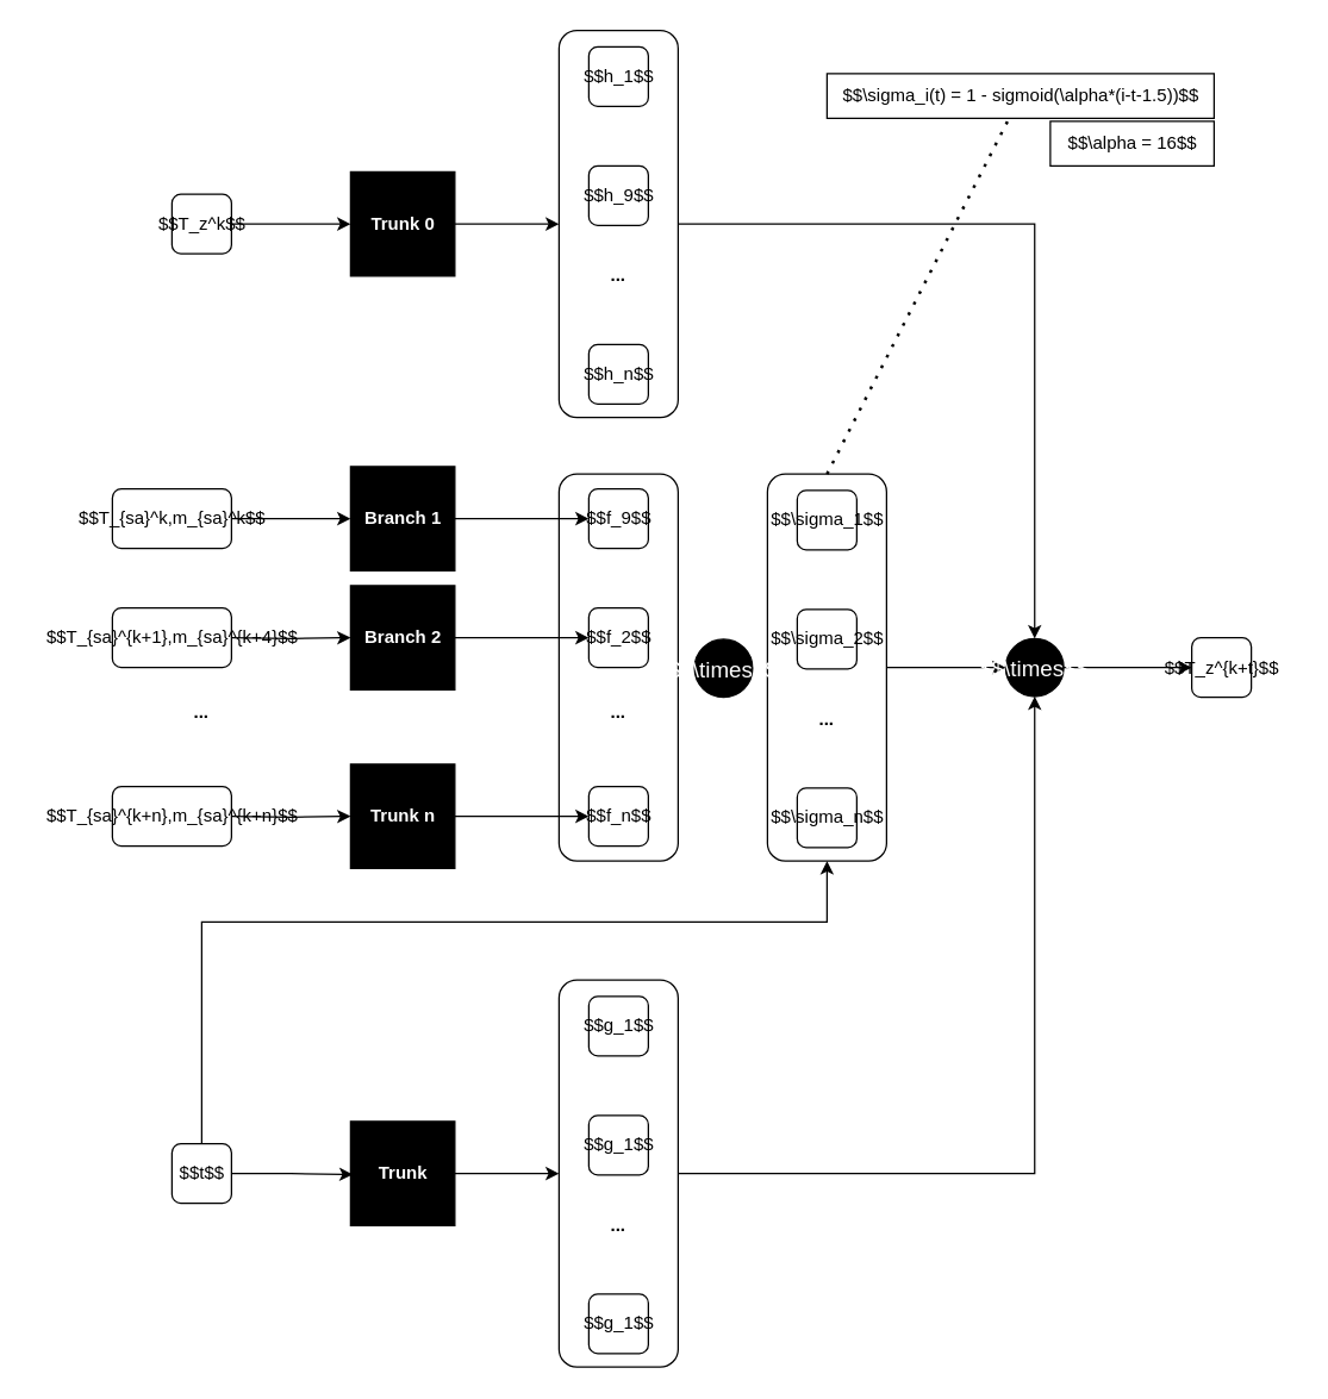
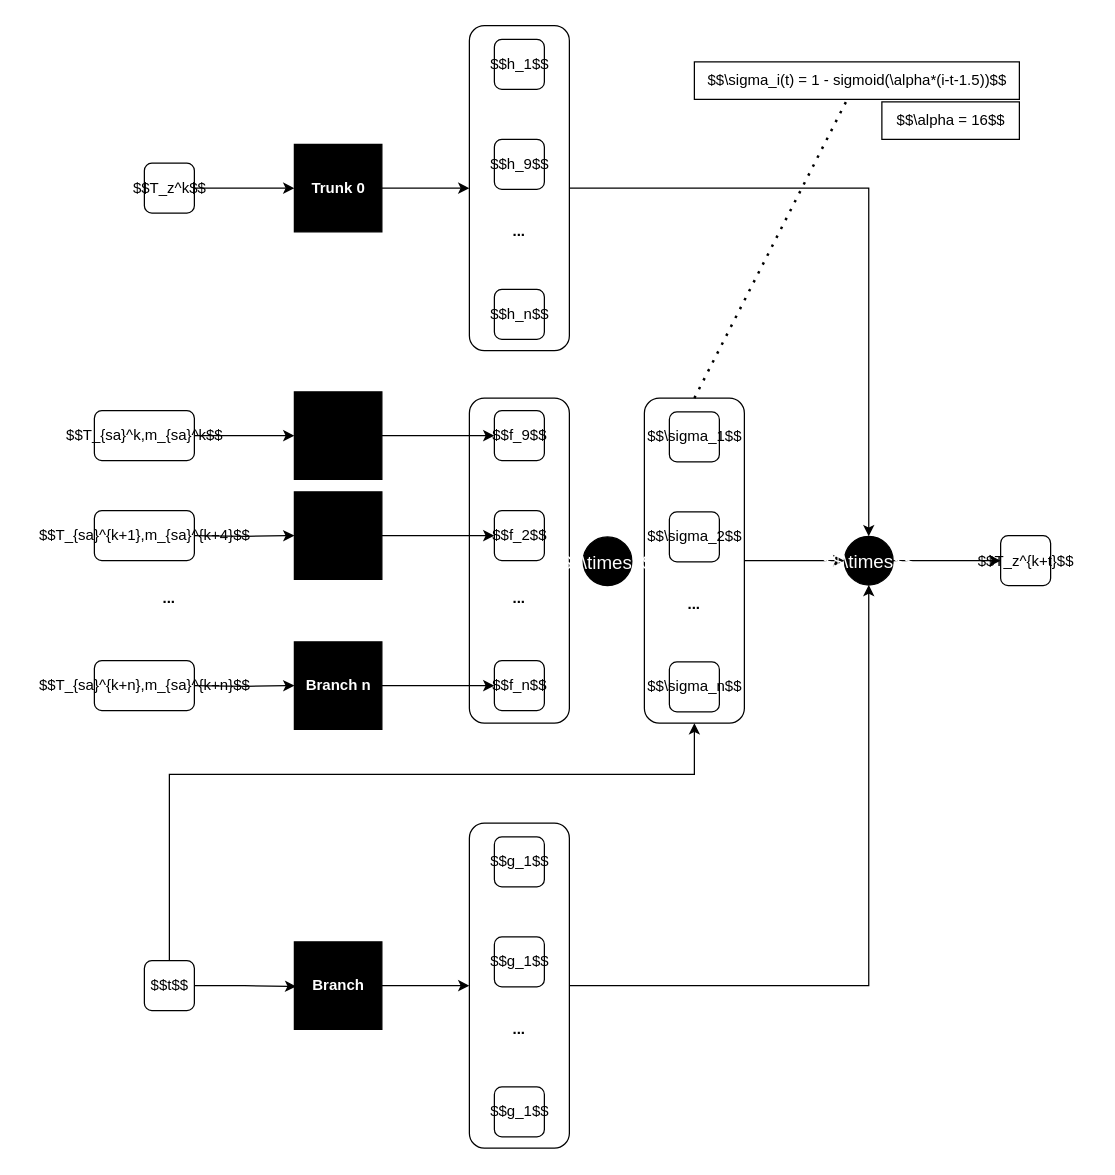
- <mxCell id="19" value="&lt;font color=&quot;#ffffff&quot;&gt;&lt;b&gt;Branch 1&lt;/b&gt;&lt;/font&gt;" style="text;html=1;resizable=0;autosize=1;align=center;verticalAlign=middle;points=[];fillColor=none;strokeColor=none;rounded=0;" parent="1" vertex="1"><mxGeometry x="235" y="333" width="70" height="30" as="geometry" /></mxCell>
- <mxCell id="22" value="&lt;font color=&quot;#ffffff&quot;&gt;&lt;b&gt;Branch 2&lt;/b&gt;&lt;/font&gt;" style="text;html=1;resizable=0;autosize=1;align=center;verticalAlign=middle;points=[];fillColor=none;strokeColor=none;rounded=0;" parent="1" vertex="1"><mxGeometry x="235" y="413" width="70" height="30" as="geometry" /></mxCell>
- <mxCell id="25" value="&lt;font color=&quot;#ffffff&quot;&gt;&lt;b&gt;Trunk n&lt;/b&gt;&lt;/font&gt;" style="text;html=1;resizable=0;autosize=1;align=center;verticalAlign=middle;points=[];fillColor=none;strokeColor=none;rounded=0;" parent="1" vertex="1"><mxGeometry x="230" y="533" width="80" height="30" as="geometry" /></mxCell>
+ <mxCell id="25" value="&lt;font color=&quot;#ffffff&quot;&gt;&lt;b&gt;Branch n&lt;/b&gt;&lt;/font&gt;" style="text;html=1;resizable=0;autosize=1;align=center;verticalAlign=middle;points=[];fillColor=none;strokeColor=none;rounded=0;" parent="1" vertex="1"><mxGeometry x="230" y="533" width="80" height="30" as="geometry" /></mxCell>
- <mxCell id="28" value="&lt;font color=&quot;#ffffff&quot;&gt;&lt;b&gt;Trunk&lt;/b&gt;&lt;/font&gt;" style="text;html=1;resizable=0;autosize=1;align=center;verticalAlign=middle;points=[];fillColor=none;strokeColor=none;rounded=0;" parent="1" vertex="1"><mxGeometry x="240" y="773" width="60" height="30" as="geometry" /></mxCell>
+ <mxCell id="28" value="&lt;font color=&quot;#ffffff&quot;&gt;&lt;b&gt;Branch&lt;/b&gt;&lt;/font&gt;" style="text;html=1;resizable=0;autosize=1;align=center;verticalAlign=middle;points=[];fillColor=none;strokeColor=none;rounded=0;" parent="1" vertex="1"><mxGeometry x="240" y="773" width="60" height="30" as="geometry" /></mxCell>
